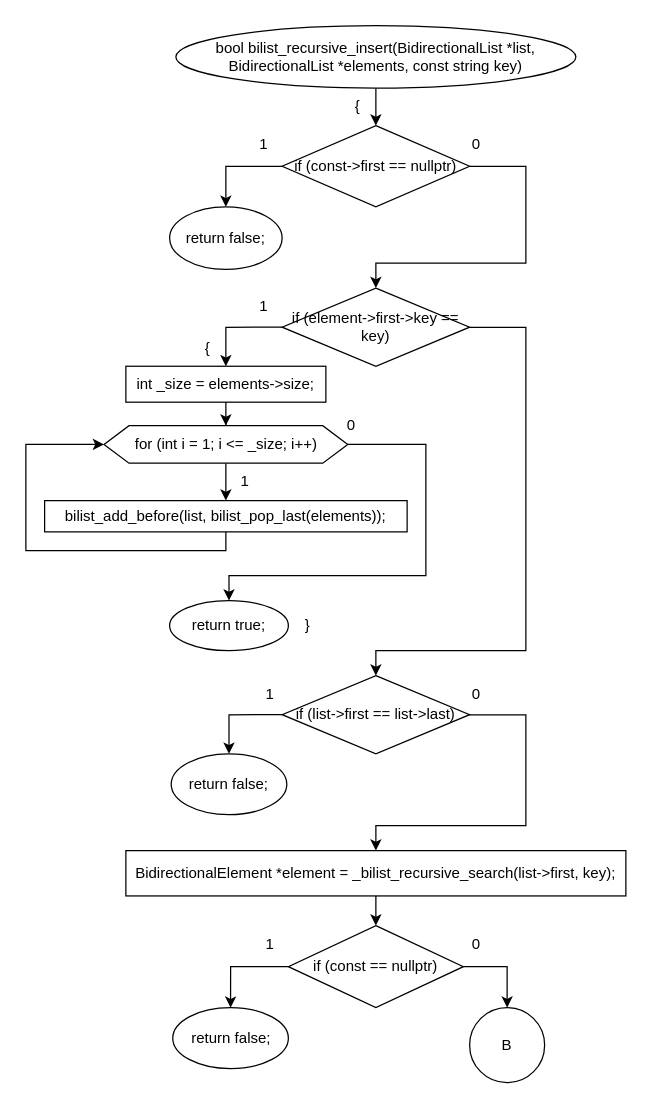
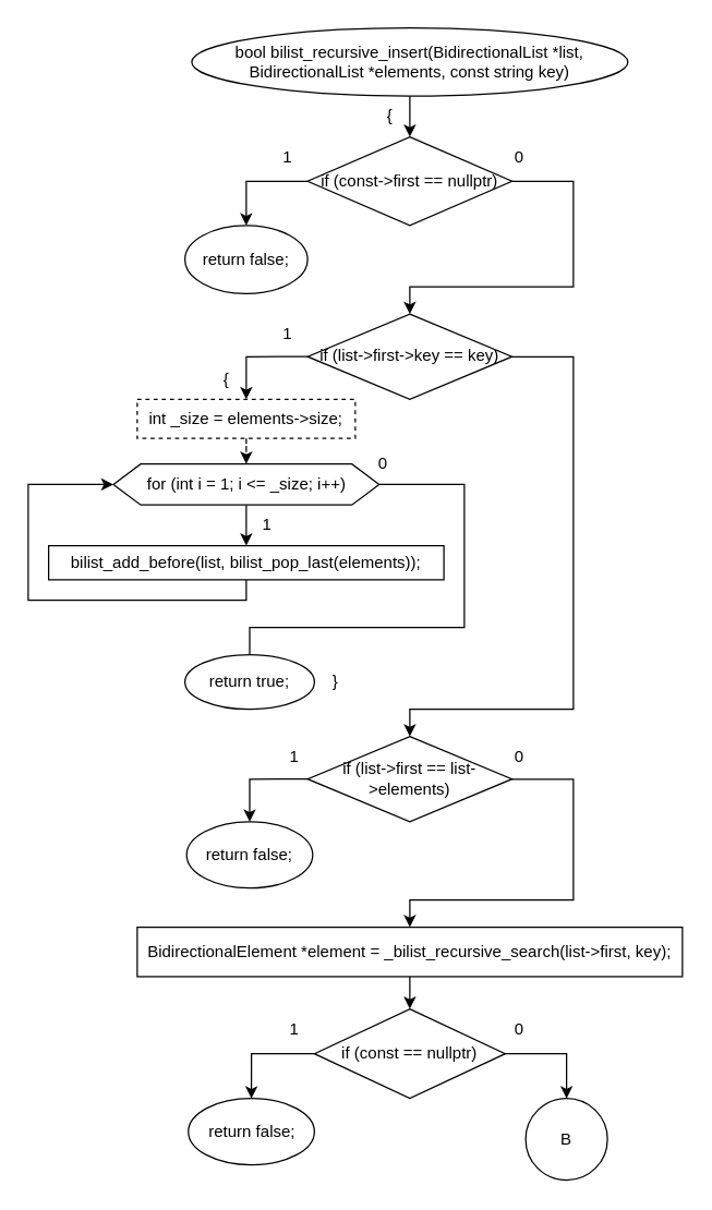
- <mxCell id="11" value="if (element-&amp;gt;first-&amp;gt;key == key)" style="rhombus;whiteSpace=wrap;html=1;" parent="1" vertex="1"><mxGeometry x="225" y="230" width="150" height="62.5" as="geometry" /></mxCell>
+ <mxCell id="11" value="if (list-&amp;gt;first-&amp;gt;key == key)" style="rhombus;whiteSpace=wrap;html=1;" parent="1" vertex="1"><mxGeometry x="225" y="230" width="150" height="62.5" as="geometry" /></mxCell>
- <mxCell id="15" value="int _size = elements-&amp;gt;size;" style="whiteSpace=wrap;html=1;" parent="1" vertex="1"><mxGeometry x="100" y="292.5" width="160" height="28.75" as="geometry" /></mxCell>
+ <mxCell id="15" value="int _size = elements-&amp;gt;size;" style="whiteSpace=wrap;html=1;dashed=1;" parent="1" vertex="1"><mxGeometry x="100" y="292.5" width="160" height="28.75" as="geometry" /></mxCell>
- <mxCell id="14" value="" style="edgeStyle=orthogonalEdgeStyle;rounded=0;orthogonalLoop=1;jettySize=auto;html=1;" parent="1" source="15" target="19" edge="1"><mxGeometry relative="1" as="geometry" /></mxCell>
+ <mxCell id="14" value="" style="edgeStyle=orthogonalEdgeStyle;rounded=0;orthogonalLoop=1;jettySize=auto;html=1;dashed=1;" parent="1" source="15" target="19" edge="1"><mxGeometry relative="1" as="geometry" /></mxCell>
- <mxCell id="18" style="edgeStyle=orthogonalEdgeStyle;rounded=0;orthogonalLoop=1;jettySize=auto;html=1;entryX=0.5;entryY=0;entryDx=0;entryDy=0;" parent="1" source="19" target="24" edge="1"><mxGeometry relative="1" as="geometry"><Array as="points"><mxPoint x="340" y="355" /><mxPoint x="340" y="460" /></Array></mxGeometry></mxCell>
+ <mxCell id="18" style="edgeStyle=orthogonalEdgeStyle;rounded=0;orthogonalLoop=1;jettySize=auto;html=1;entryX=0.5;entryY=0;entryDx=0;entryDy=0;endArrow=none;" parent="1" source="19" target="24" edge="1"><mxGeometry relative="1" as="geometry"><Array as="points"><mxPoint x="340" y="355" /><mxPoint x="340" y="460" /></Array></mxGeometry></mxCell>
- <mxCell id="29" value="if (list-&amp;gt;first == list-&amp;gt;last)" style="rhombus;whiteSpace=wrap;html=1;" parent="1" vertex="1"><mxGeometry x="225" y="540" width="150" height="62.5" as="geometry" /></mxCell>
+ <mxCell id="29" value="if (list-&amp;gt;first == list-&amp;gt;elements)" style="rhombus;whiteSpace=wrap;html=1;" parent="1" vertex="1"><mxGeometry x="225" y="540" width="150" height="62.5" as="geometry" /></mxCell>
- <mxCell id="40" value="B" style="ellipse;whiteSpace=wrap;html=1;" parent="1" vertex="1"><mxGeometry x="375" y="805.63" width="60" height="60" as="geometry" /></mxCell>
+ <mxCell id="40" value="B" style="ellipse;whiteSpace=wrap;html=1;" parent="1" vertex="1"><mxGeometry x="385" y="805.63" width="60" height="60" as="geometry" /></mxCell>
